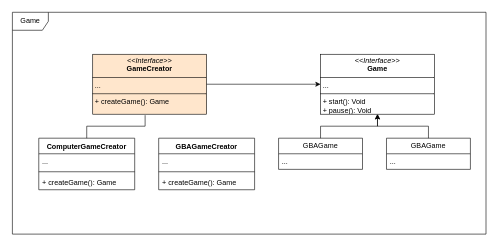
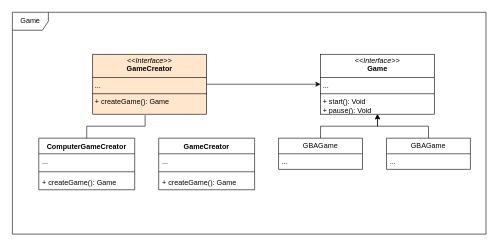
- <mxCell id="9" value="GBAGameCreator" style="swimlane;fontStyle=1;align=center;verticalAlign=top;childLayout=stackLayout;horizontal=1;startSize=26;horizontalStack=0;resizeParent=1;resizeParentMax=0;resizeLast=0;collapsible=1;marginBottom=0;whiteSpace=wrap;html=1;" vertex="1" parent="1"><mxGeometry x="264" y="230" width="160" height="86" as="geometry" /></mxCell>
+ <mxCell id="9" value="GameCreator" style="swimlane;fontStyle=1;align=center;verticalAlign=top;childLayout=stackLayout;horizontal=1;startSize=26;horizontalStack=0;resizeParent=1;resizeParentMax=0;resizeLast=0;collapsible=1;marginBottom=0;whiteSpace=wrap;html=1;" vertex="1" parent="1"><mxGeometry x="264" y="230" width="160" height="86" as="geometry" /></mxCell>
